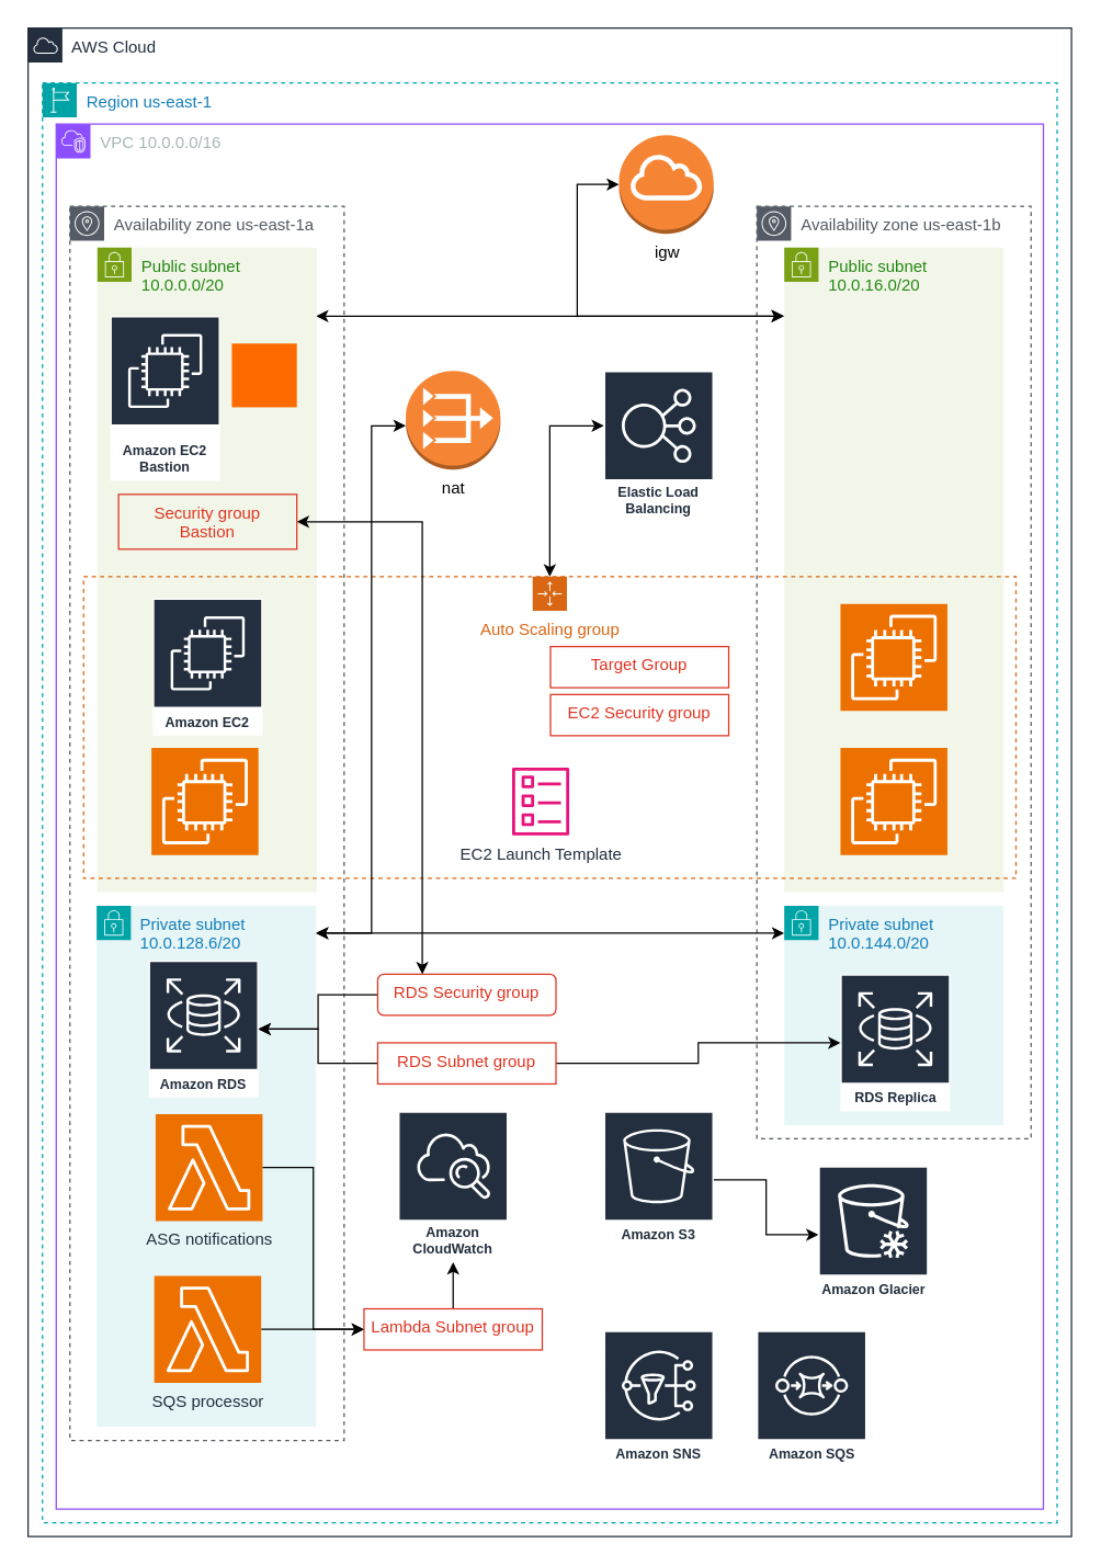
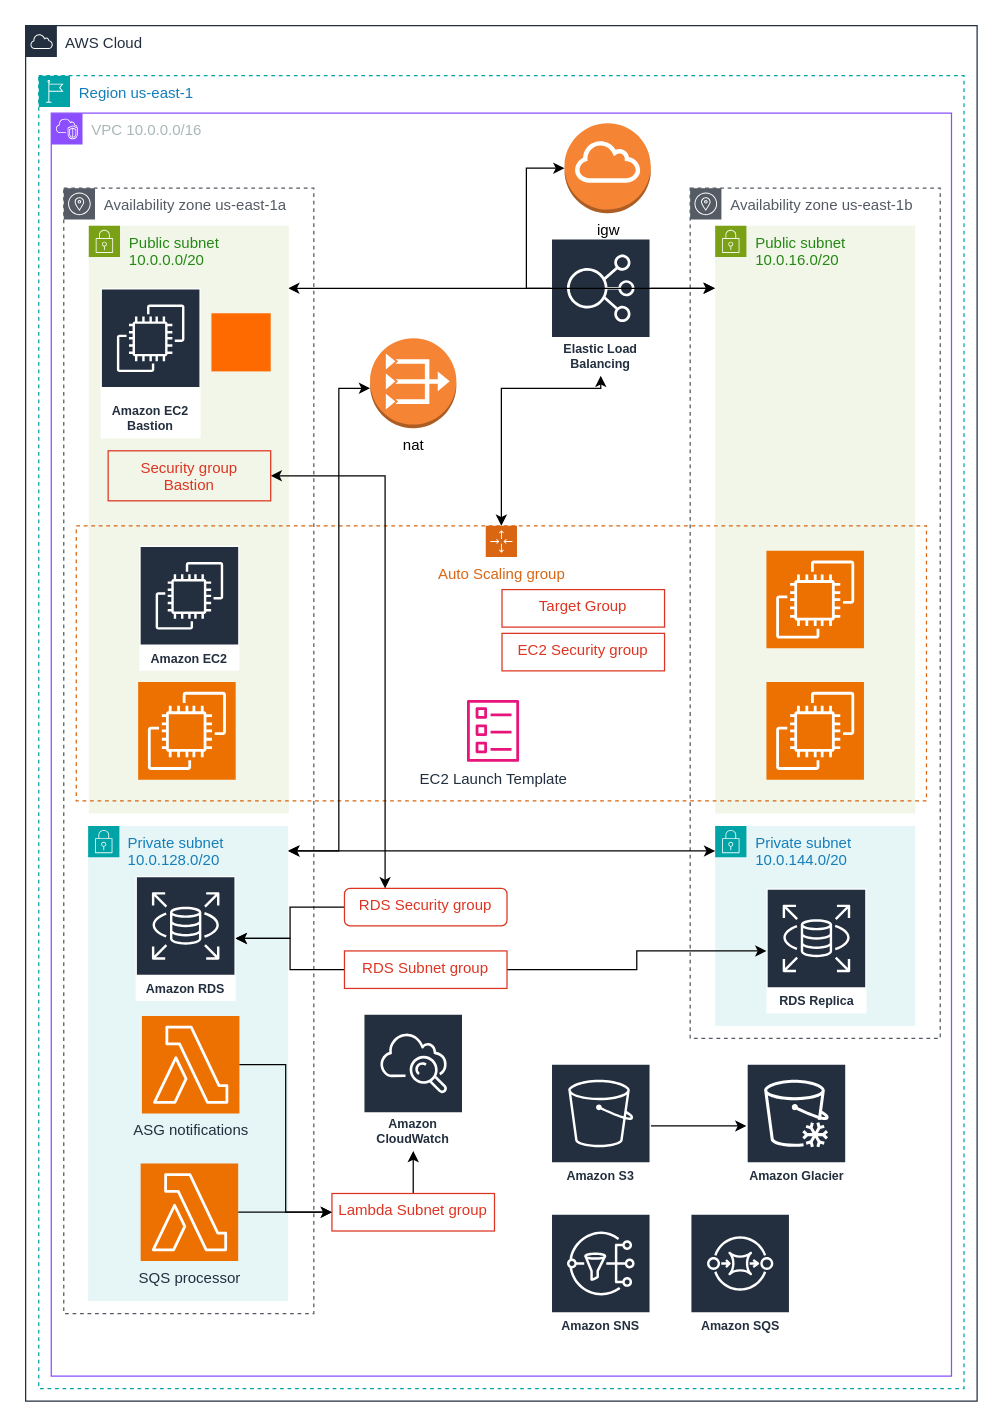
- <mxCell id="17" value="Elastic Load Balancing" style="sketch=0;outlineConnect=0;fontColor=#232F3E;gradientColor=none;strokeColor=#ffffff;fillColor=#232F3E;dashed=0;verticalLabelPosition=middle;verticalAlign=bottom;align=center;html=1;whiteSpace=wrap;fontSize=10;fontStyle=1;spacing=3;shape=mxgraph.aws4.productIcon;prIcon=mxgraph.aws4.elastic_load_balancing;" parent="4" vertex="1"><mxGeometry x="399.5" y="180" width="80" height="110" as="geometry" /></mxCell>
+ <mxCell id="17" value="Elastic Load Balancing" style="sketch=0;outlineConnect=0;fontColor=#232F3E;gradientColor=none;strokeColor=#ffffff;fillColor=#232F3E;dashed=0;verticalLabelPosition=middle;verticalAlign=bottom;align=center;html=1;whiteSpace=wrap;fontSize=10;fontStyle=1;spacing=3;shape=mxgraph.aws4.productIcon;prIcon=mxgraph.aws4.elastic_load_balancing;" parent="4" vertex="1"><mxGeometry x="399.5" y="100" width="80" height="110" as="geometry" /></mxCell>
- <mxCell id="10" value="Private subnet&lt;div&gt;10.0.128.6/20&lt;/div&gt;" style="points=[[0,0],[0.25,0],[0.5,0],[0.75,0],[1,0],[1,0.25],[1,0.5],[1,0.75],[1,1],[0.75,1],[0.5,1],[0.25,1],[0,1],[0,0.75],[0,0.5],[0,0.25]];outlineConnect=0;gradientColor=none;html=1;whiteSpace=wrap;fontSize=12;fontStyle=0;container=1;pointerEvents=0;collapsible=0;recursiveResize=0;shape=mxgraph.aws4.group;grIcon=mxgraph.aws4.group_security_group;grStroke=0;strokeColor=#00A4A6;fillColor=#E6F6F7;verticalAlign=top;align=left;spacingLeft=30;fontColor=#147EBA;dashed=0;" parent="4" vertex="1"><mxGeometry x="29.5" y="570" width="160" height="380" as="geometry" /></mxCell>
+ <mxCell id="10" value="Private subnet&lt;div&gt;10.0.128.0/20&lt;/div&gt;" style="points=[[0,0],[0.25,0],[0.5,0],[0.75,0],[1,0],[1,0.25],[1,0.5],[1,0.75],[1,1],[0.75,1],[0.5,1],[0.25,1],[0,1],[0,0.75],[0,0.5],[0,0.25]];outlineConnect=0;gradientColor=none;html=1;whiteSpace=wrap;fontSize=12;fontStyle=0;container=1;pointerEvents=0;collapsible=0;recursiveResize=0;shape=mxgraph.aws4.group;grIcon=mxgraph.aws4.group_security_group;grStroke=0;strokeColor=#00A4A6;fillColor=#E6F6F7;verticalAlign=top;align=left;spacingLeft=30;fontColor=#147EBA;dashed=0;" parent="4" vertex="1"><mxGeometry x="29.5" y="570" width="160" height="380" as="geometry" /></mxCell>
- <mxCell id="8" value="Amazon S3" style="sketch=0;outlineConnect=0;fontColor=#232F3E;gradientColor=none;strokeColor=#ffffff;fillColor=#232F3E;dashed=0;verticalLabelPosition=middle;verticalAlign=bottom;align=center;html=1;whiteSpace=wrap;fontSize=10;fontStyle=1;spacing=3;shape=mxgraph.aws4.productIcon;prIcon=mxgraph.aws4.s3;" parent="4" vertex="1"><mxGeometry x="399.5" y="720" width="80" height="100" as="geometry" /></mxCell>
+ <mxCell id="8" value="Amazon S3" style="sketch=0;outlineConnect=0;fontColor=#232F3E;gradientColor=none;strokeColor=#ffffff;fillColor=#232F3E;dashed=0;verticalLabelPosition=middle;verticalAlign=bottom;align=center;html=1;whiteSpace=wrap;fontSize=10;fontStyle=1;spacing=3;shape=mxgraph.aws4.productIcon;prIcon=mxgraph.aws4.s3;" parent="4" vertex="1"><mxGeometry x="399.5" y="760" width="80" height="100" as="geometry" /></mxCell>
